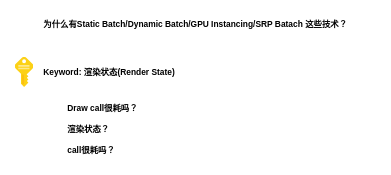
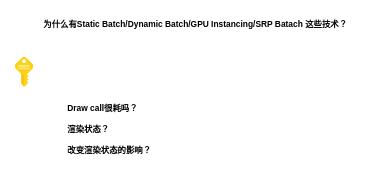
- <mxCell id="5" value="Keyword:&amp;nbsp;渲染状态(Render State)" style="text;html=1;strokeColor=none;fillColor=none;align=left;verticalAlign=middle;whiteSpace=wrap;rounded=0;fontSize=14;fontStyle=1" vertex="1" parent="1"><mxGeometry x="70" y="100" width="520" height="40" as="geometry" /></mxCell>
- <mxCell id="11" value="call很耗吗？" style="text;html=1;strokeColor=none;fillColor=none;align=left;verticalAlign=middle;whiteSpace=wrap;rounded=0;fontSize=14;fontStyle=1" vertex="1" parent="1"><mxGeometry x="110" y="230" width="520" height="40" as="geometry" /></mxCell>
+ <mxCell id="11" value="改变渲染状态的影响？" style="text;html=1;strokeColor=none;fillColor=none;align=left;verticalAlign=middle;whiteSpace=wrap;rounded=0;fontSize=14;fontStyle=1" vertex="1" parent="1"><mxGeometry x="110" y="230" width="520" height="40" as="geometry" /></mxCell>
